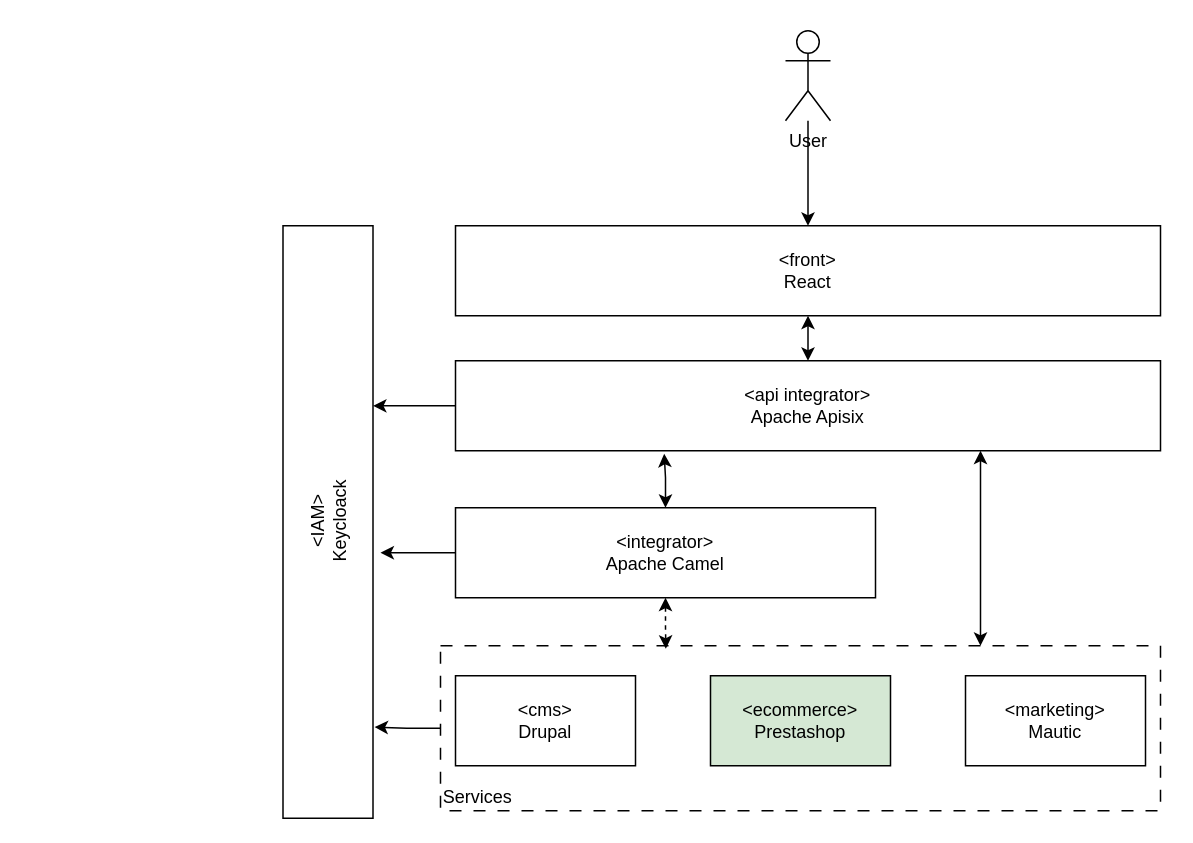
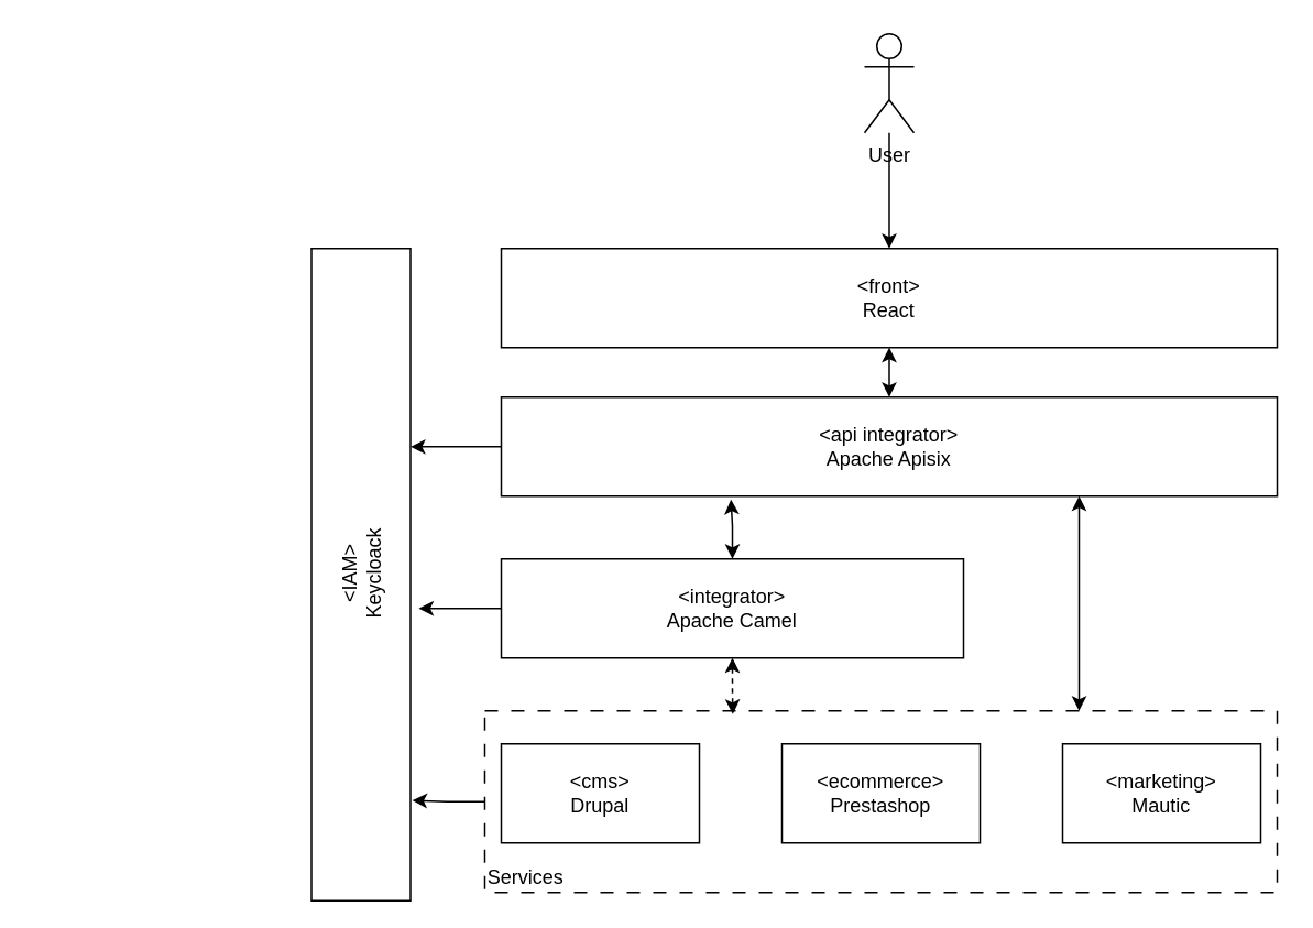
- <mxCell id="4" value="&amp;lt;ecommerce&amp;gt;&lt;br&gt;Prestashop" style="rounded=0;whiteSpace=wrap;html=1;fillColor=#d5e8d4;" parent="1" vertex="1"><mxGeometry x="473" y="450" width="120" height="60" as="geometry" /></mxCell>
+ <mxCell id="4" value="&amp;lt;ecommerce&amp;gt;&lt;br&gt;Prestashop" style="rounded=0;whiteSpace=wrap;html=1;" parent="1" vertex="1"><mxGeometry x="473" y="450" width="120" height="60" as="geometry" /></mxCell>
